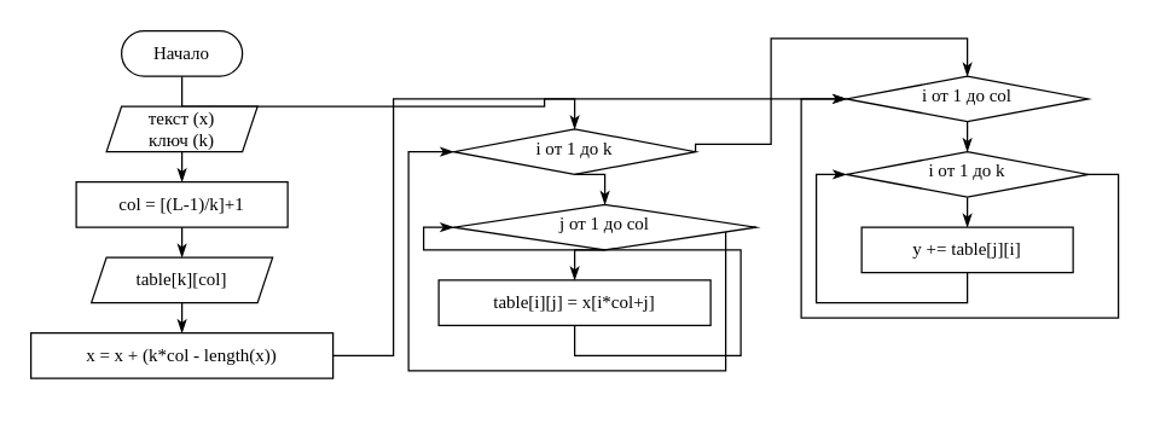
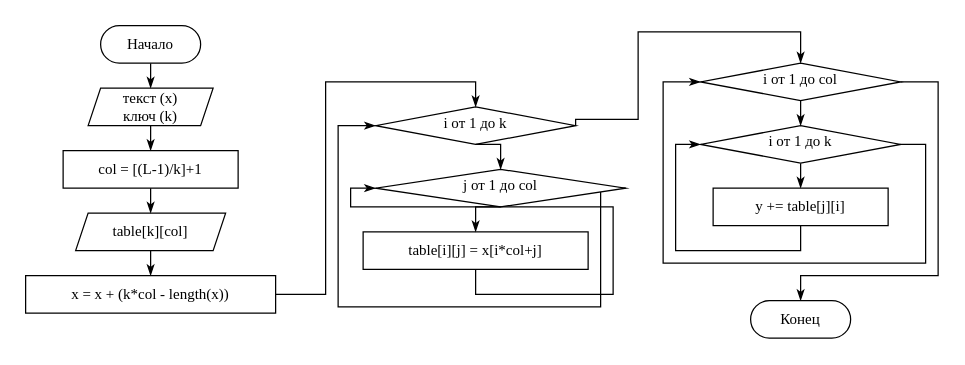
- <mxCell id="3" style="edgeStyle=orthogonalEdgeStyle;rounded=0;orthogonalLoop=1;jettySize=auto;html=1;exitX=0.5;exitY=1;exitDx=0;exitDy=0;endArrow=classicThin;endFill=1;" parent="1" source="4" target="22" edge="1"><mxGeometry relative="1" as="geometry" /></mxCell>
+ <mxCell id="3" style="edgeStyle=orthogonalEdgeStyle;rounded=0;orthogonalLoop=1;jettySize=auto;html=1;exitX=0.5;exitY=1;exitDx=0;exitDy=0;entryX=0.5;entryY=0;entryDx=0;entryDy=0;endArrow=classicThin;endFill=1;" parent="1" source="4" target="6" edge="1"><mxGeometry relative="1" as="geometry" /></mxCell>
+ <mxCell id="21" style="edgeStyle=orthogonalEdgeStyle;rounded=0;orthogonalLoop=1;jettySize=auto;html=1;exitX=1;exitY=0.5;exitDx=0;exitDy=0;entryX=0.5;entryY=0;entryDx=0;entryDy=0;endArrow=classicThin;endFill=1;" parent="1" source="22" target="28" edge="1"><mxGeometry relative="1" as="geometry"><Array as="points"><mxPoint x="750" y="65" /><mxPoint x="750" y="220" /><mxPoint x="640" y="220" /></Array></mxGeometry></mxCell>
+ <mxCell id="28" value="&lt;font face=&quot;Lucida Console&quot;&gt;Конец&lt;/font&gt;" style="rounded=1;whiteSpace=wrap;html=1;fontSize=12;glass=0;strokeWidth=1;shadow=0;arcSize=50;" parent="1" vertex="1"><mxGeometry x="600" y="240" width="80" height="30" as="geometry" /></mxCell>
